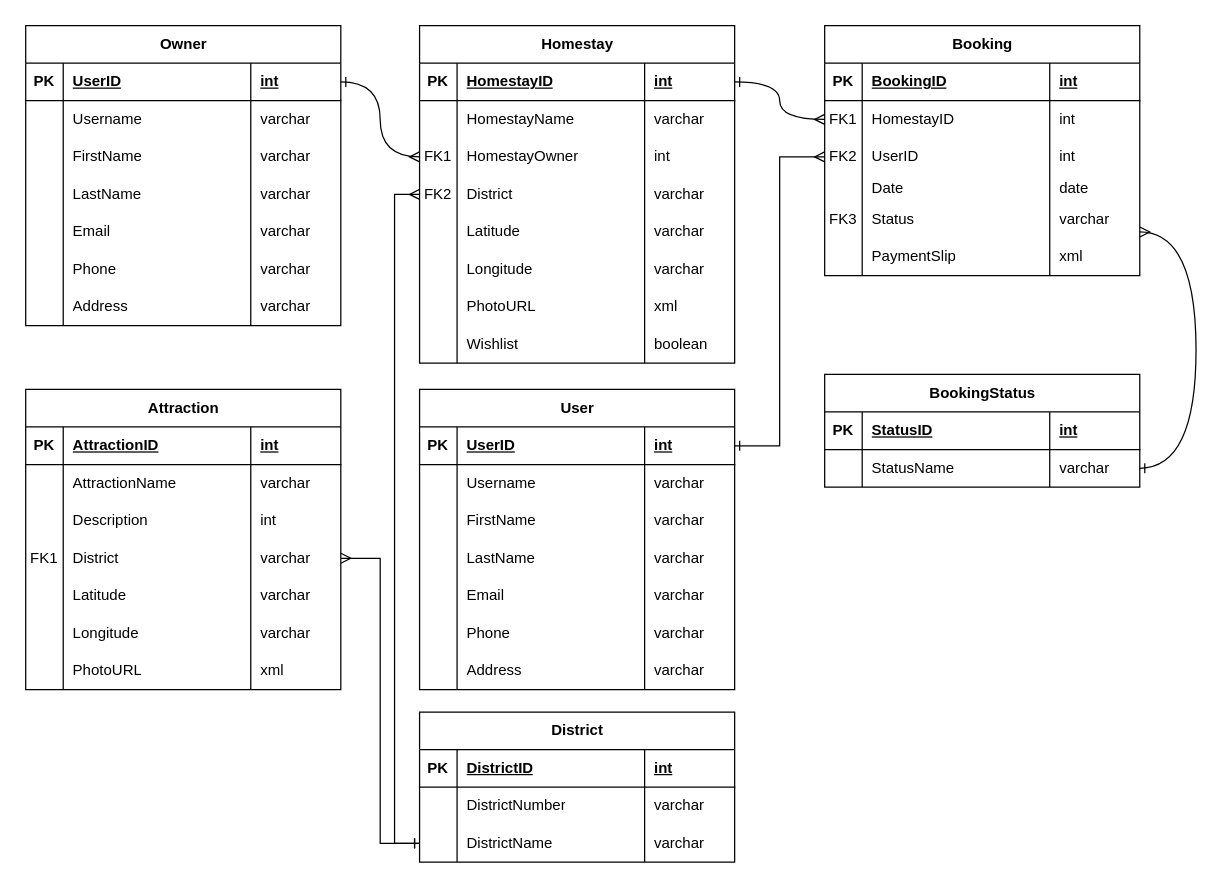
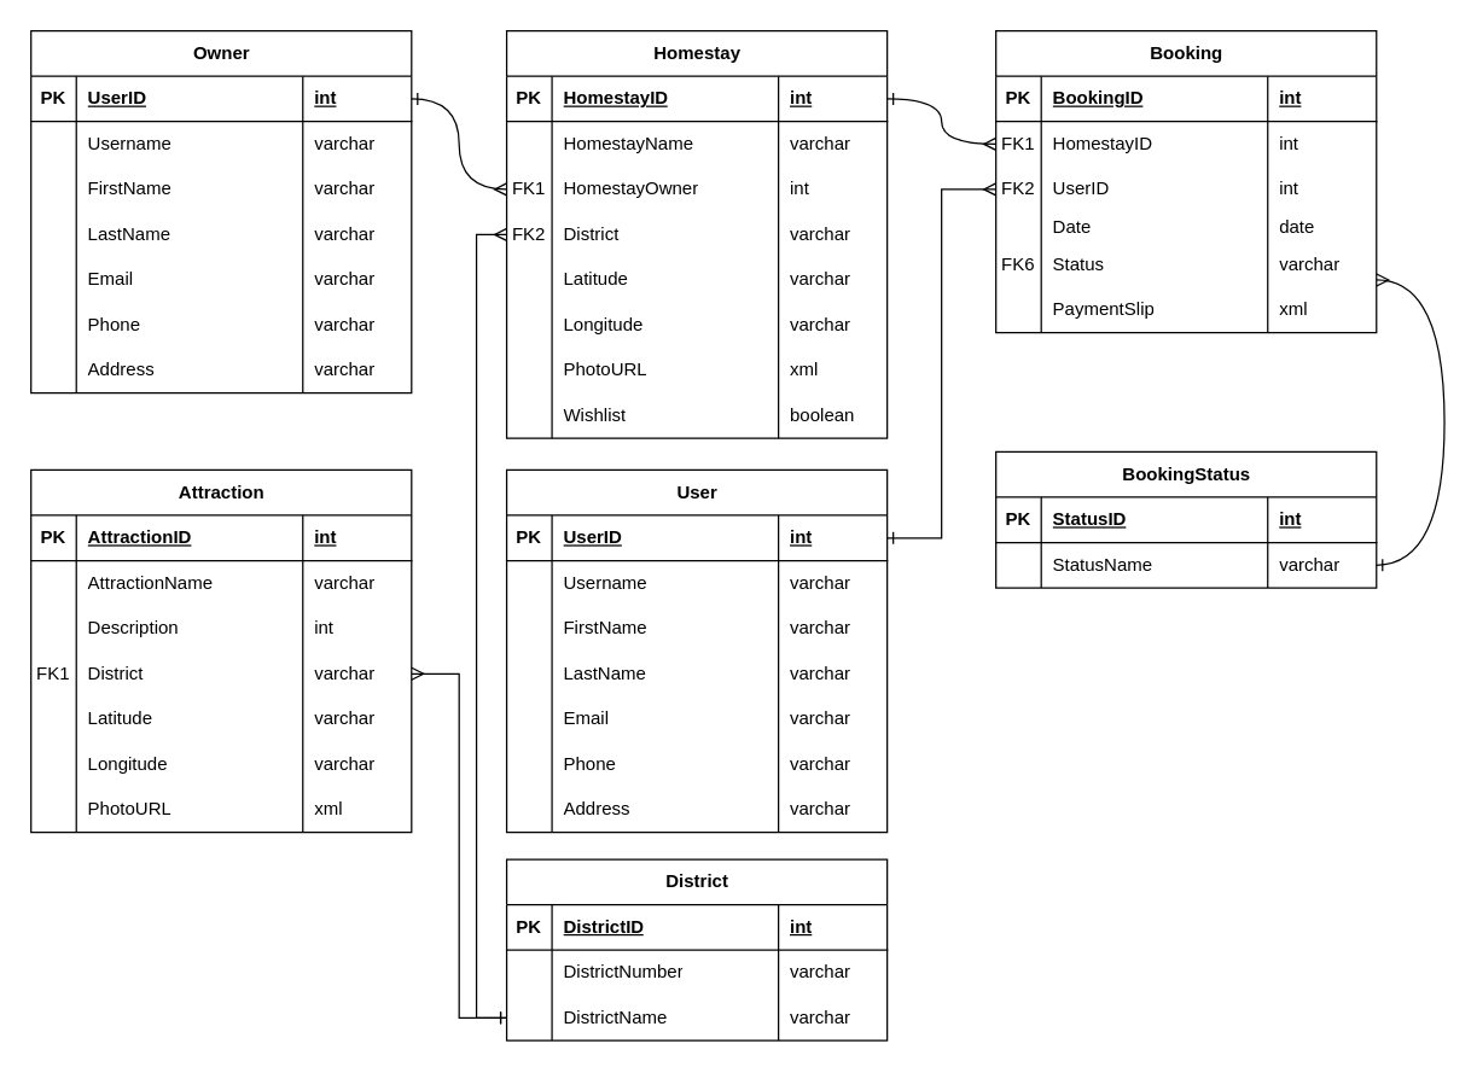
- <mxCell id="53" value="FK3" style="shape=partialRectangle;connectable=0;fillColor=none;top=0;left=0;bottom=0;right=0;editable=1;overflow=hidden;whiteSpace=wrap;html=1;" parent="52" vertex="1"><mxGeometry width="30" height="30" as="geometry"><mxRectangle width="30" height="30" as="alternateBounds" /></mxGeometry></mxCell>
+ <mxCell id="53" value="FK6" style="shape=partialRectangle;connectable=0;fillColor=none;top=0;left=0;bottom=0;right=0;editable=1;overflow=hidden;whiteSpace=wrap;html=1;" parent="52" vertex="1"><mxGeometry width="30" height="30" as="geometry"><mxRectangle width="30" height="30" as="alternateBounds" /></mxGeometry></mxCell>
